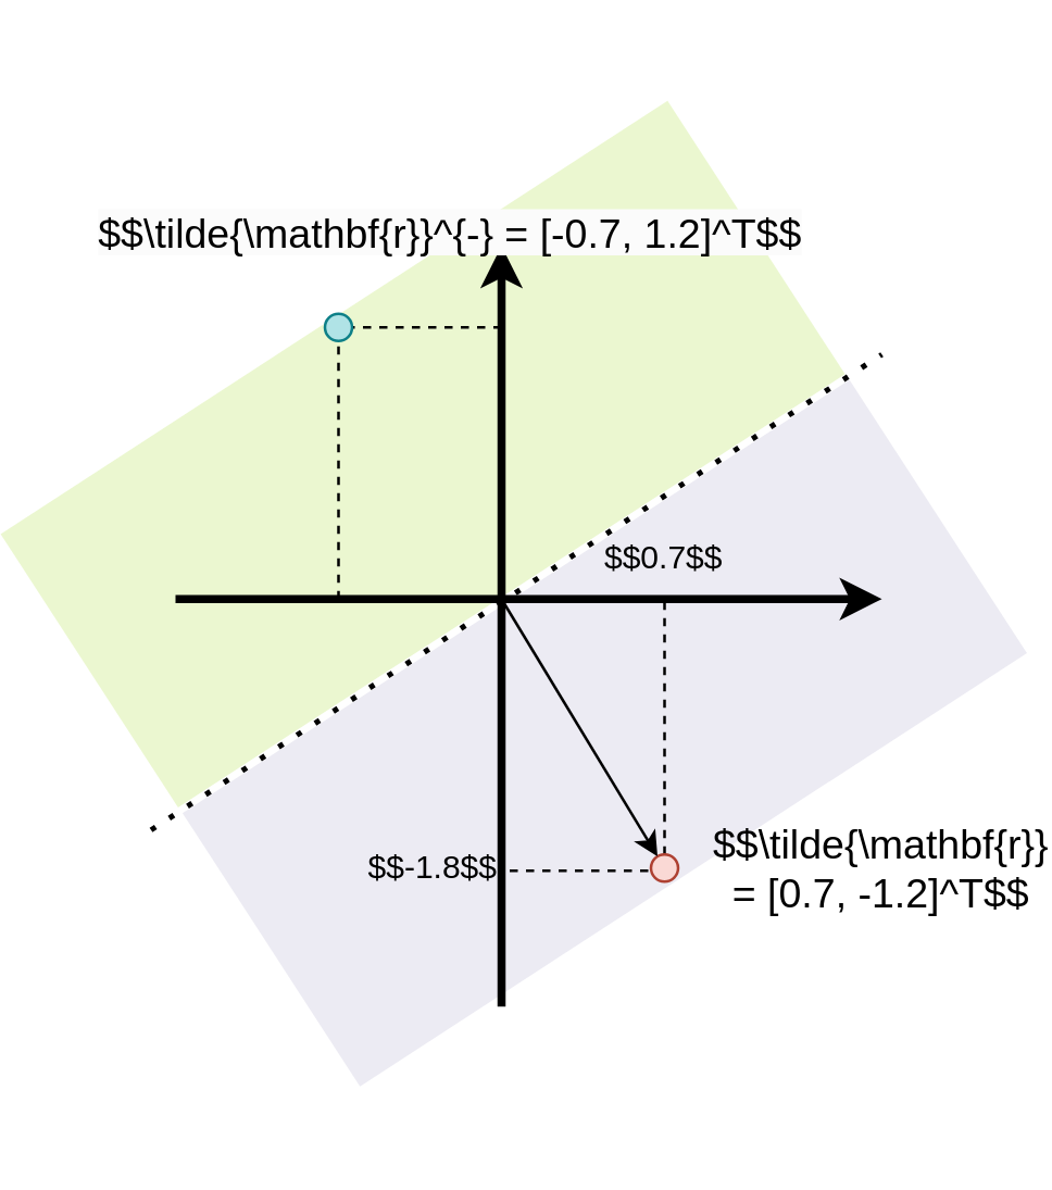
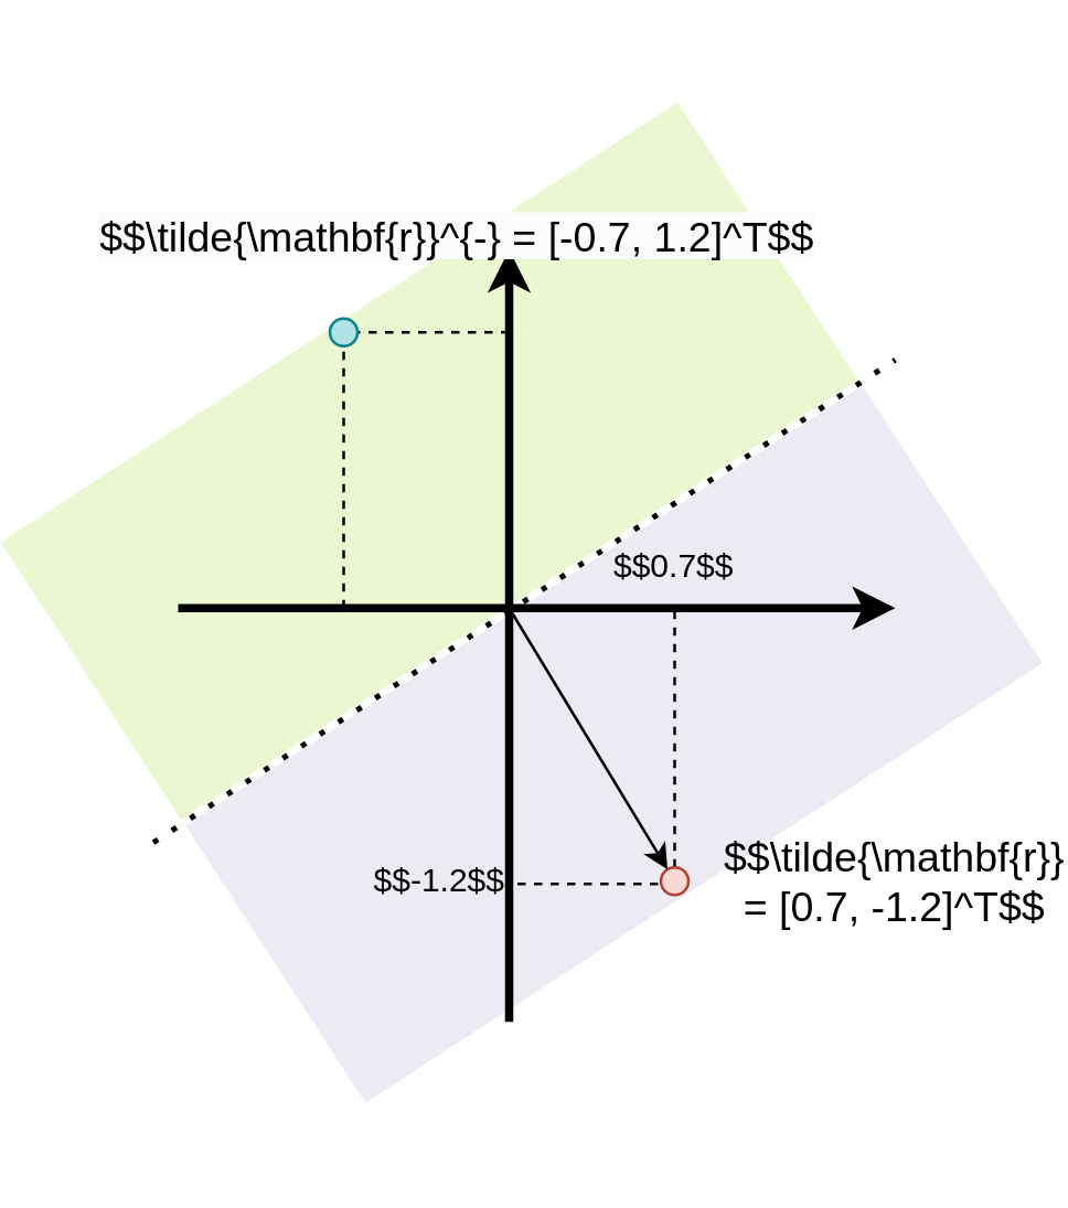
- <mxCell id="11" value="$$-1.8$$" style="text;html=1;align=center;verticalAlign=middle;whiteSpace=wrap;rounded=0;" vertex="1" parent="1"><mxGeometry x="115" y="304" width="60" height="30" as="geometry" /></mxCell>
+ <mxCell id="11" value="$$-1.2$$" style="text;html=1;align=center;verticalAlign=middle;whiteSpace=wrap;rounded=0;" vertex="1" parent="1"><mxGeometry x="115" y="304" width="60" height="30" as="geometry" /></mxCell>
